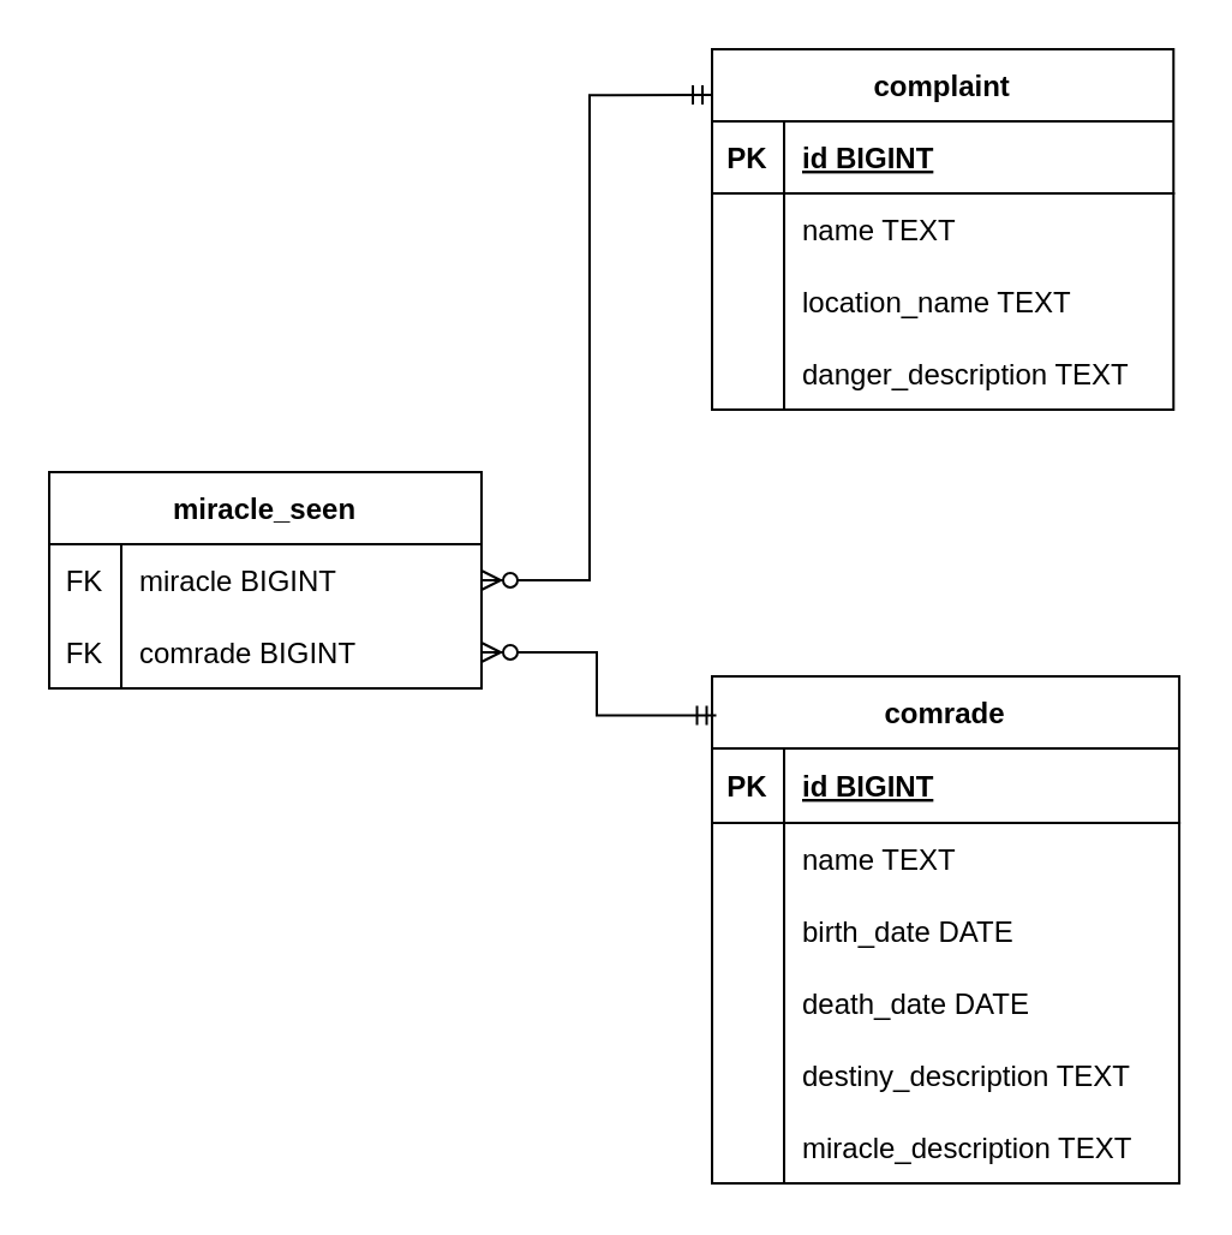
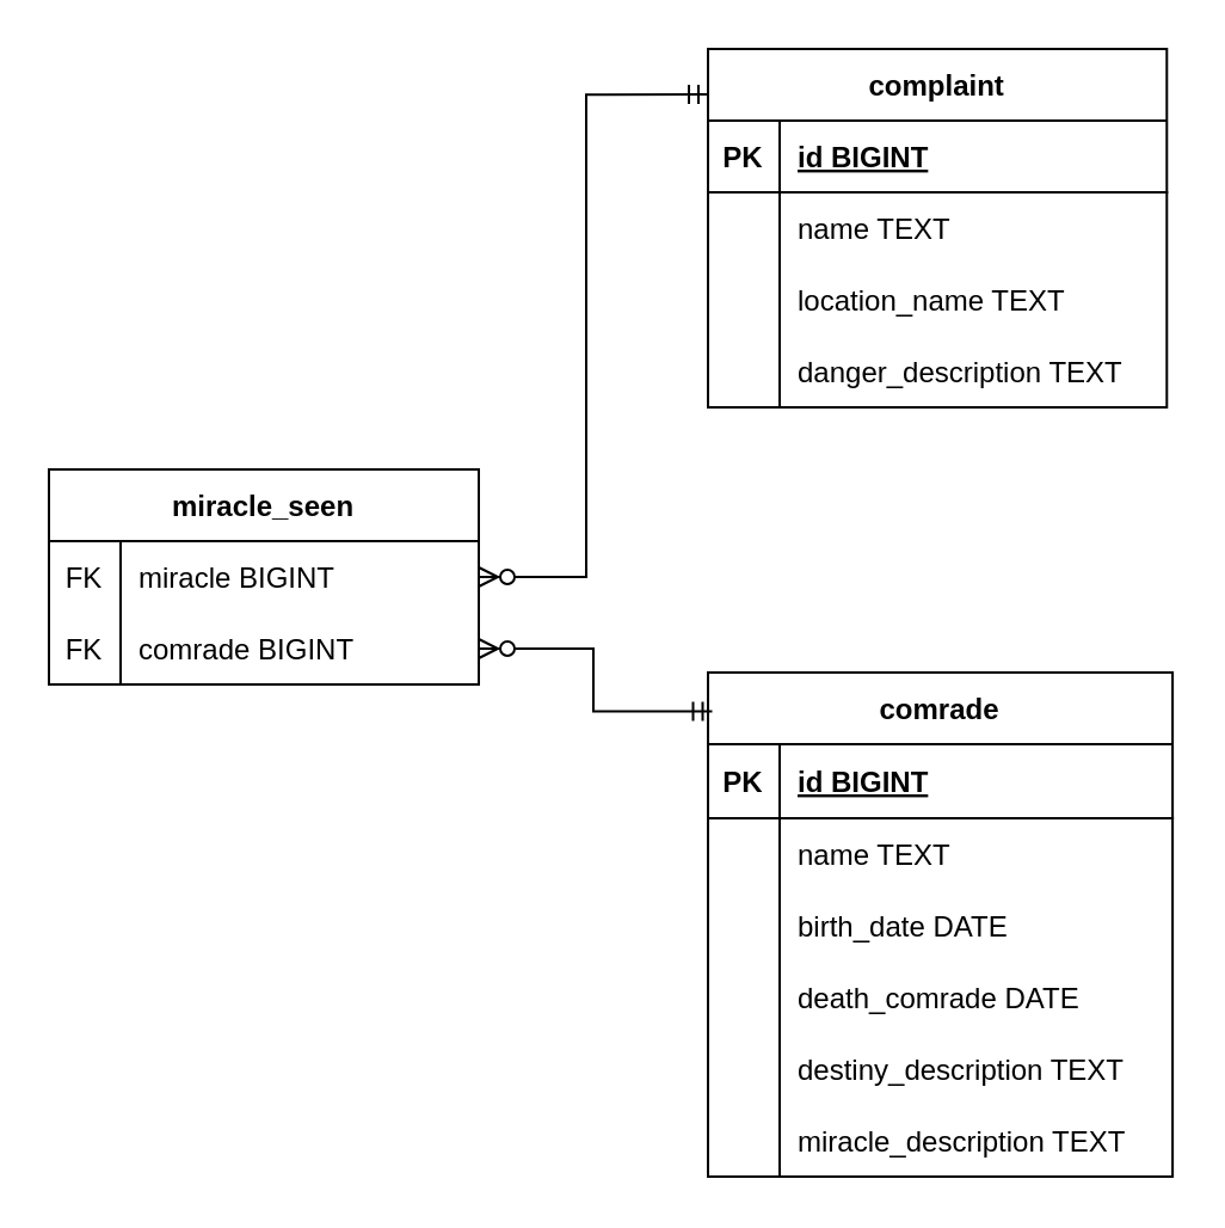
- <mxCell id="27" value="death_date DATE" style="shape=partialRectangle;overflow=hidden;connectable=0;fillColor=none;align=left;strokeColor=inherit;top=0;left=0;bottom=0;right=0;spacingLeft=6;" parent="25" vertex="1"><mxGeometry x="30" width="164.55" height="30" as="geometry"><mxRectangle width="164.55" height="30" as="alternateBounds" /></mxGeometry></mxCell>
+ <mxCell id="27" value="death_comrade DATE" style="shape=partialRectangle;overflow=hidden;connectable=0;fillColor=none;align=left;strokeColor=inherit;top=0;left=0;bottom=0;right=0;spacingLeft=6;" parent="25" vertex="1"><mxGeometry x="30" width="164.55" height="30" as="geometry"><mxRectangle width="164.55" height="30" as="alternateBounds" /></mxGeometry></mxCell>
